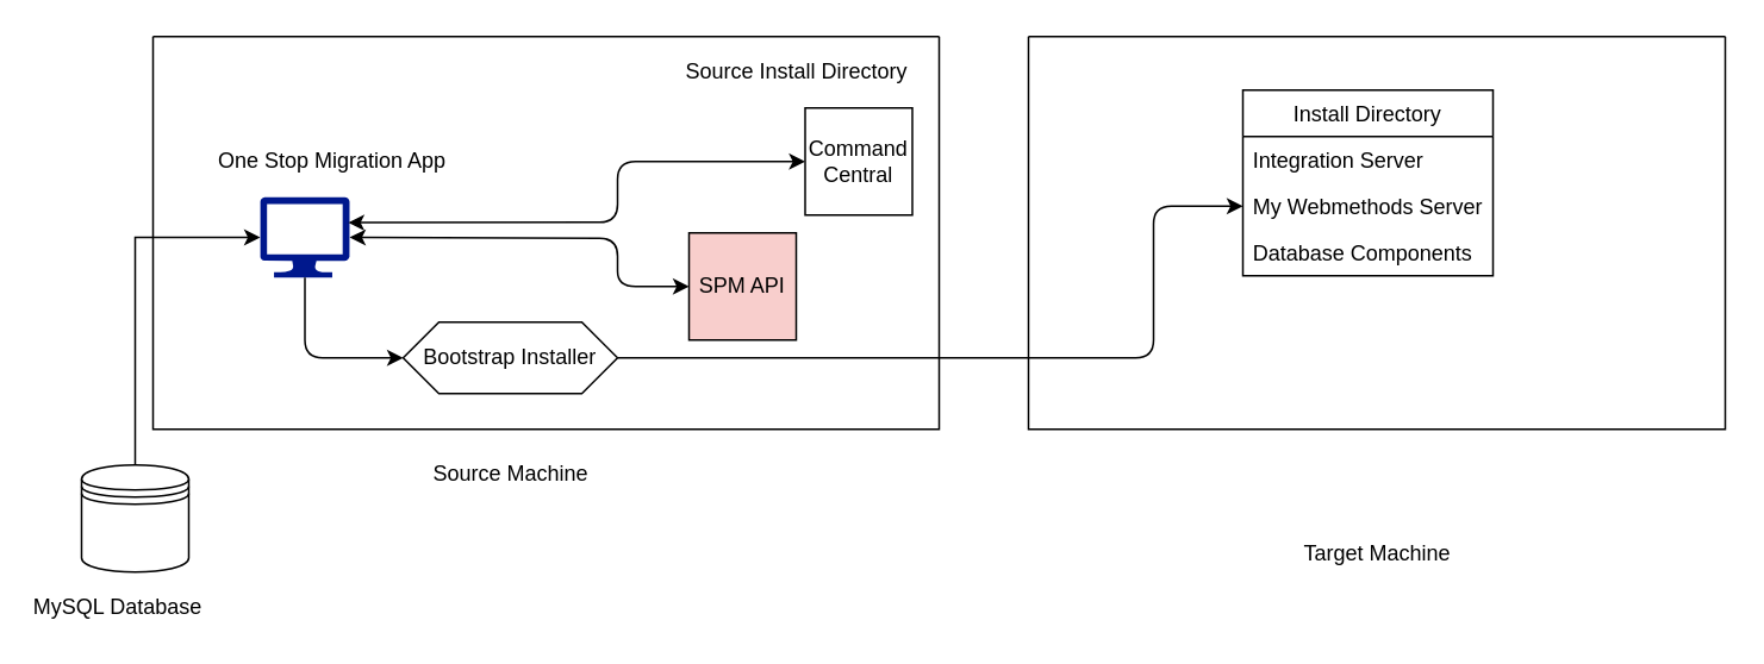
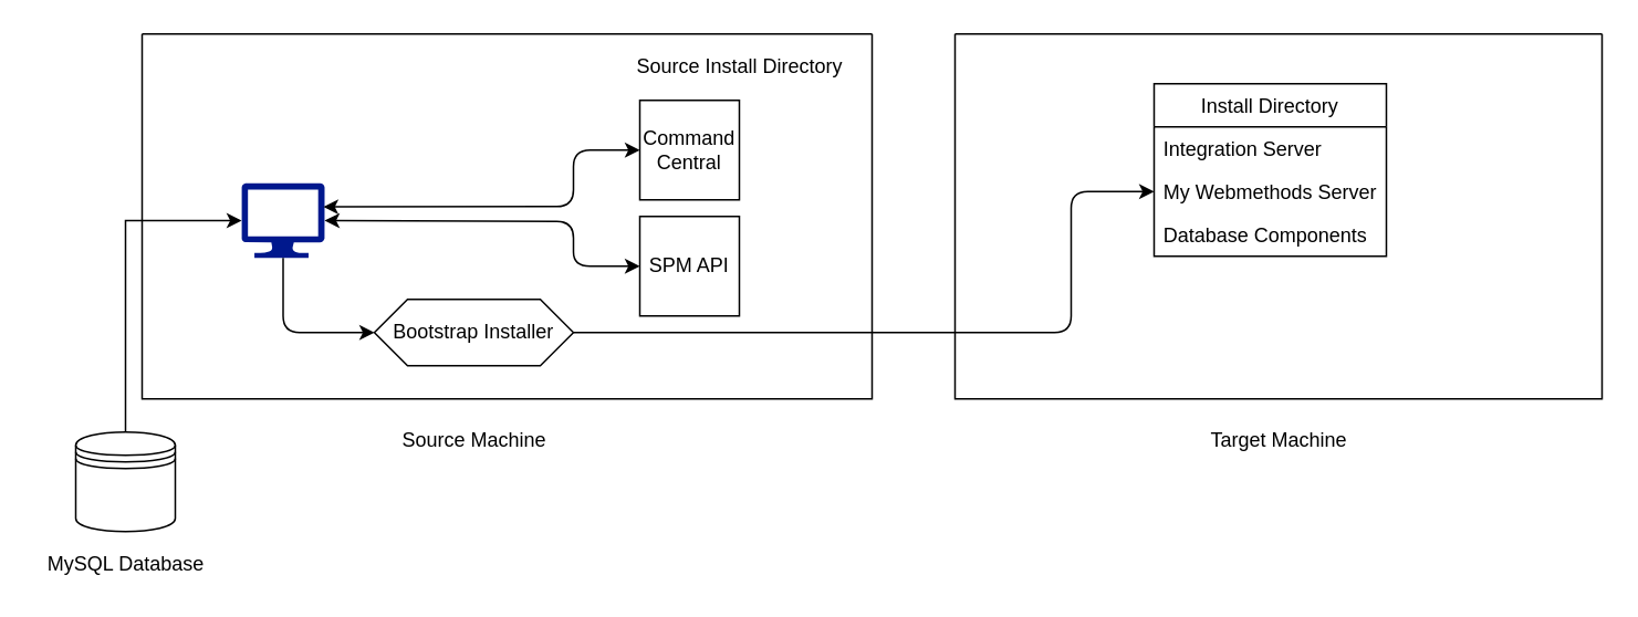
- <mxCell id="7" value="One Stop Migration App" style="text;html=1;align=center;verticalAlign=middle;resizable=0;points=[];autosize=1;strokeColor=none;fillColor=none;" vertex="1" parent="5"><mxGeometry x="30" y="60" width="140" height="20" as="geometry" /></mxCell>
- <mxCell id="9" value="Command Central" style="whiteSpace=wrap;html=1;aspect=fixed;" vertex="1" parent="5"><mxGeometry x="365" y="40" width="60" height="60" as="geometry" /></mxCell>
+ <mxCell id="9" value="Command Central" style="whiteSpace=wrap;html=1;aspect=fixed;" vertex="1" parent="5"><mxGeometry x="300" y="40" width="60" height="60" as="geometry" /></mxCell>
- <mxCell id="10" value="SPM API" style="whiteSpace=wrap;html=1;aspect=fixed;fillColor=#f8cecc;" vertex="1" parent="5"><mxGeometry x="300" y="110" width="60" height="60" as="geometry" /></mxCell>
+ <mxCell id="10" value="SPM API" style="whiteSpace=wrap;html=1;aspect=fixed;" vertex="1" parent="5"><mxGeometry x="300" y="110" width="60" height="60" as="geometry" /></mxCell>
- <mxCell id="21" value="Target Machine" style="text;html=1;align=center;verticalAlign=middle;resizable=0;points=[];autosize=1;strokeColor=none;fillColor=none;" vertex="1" parent="1"><mxGeometry x="720" y="300" width="100" height="20" as="geometry" /></mxCell>
+ <mxCell id="21" value="Target Machine" style="text;html=1;align=center;verticalAlign=middle;resizable=0;points=[];autosize=1;strokeColor=none;fillColor=none;" vertex="1" parent="1"><mxGeometry x="720" y="255" width="100" height="20" as="geometry" /></mxCell>
- <mxCell id="4" value="MySQL Database" style="text;html=1;align=center;verticalAlign=middle;resizable=0;points=[];autosize=1;strokeColor=none;fillColor=none;" vertex="1" parent="1"><mxGeometry x="10" y="330" width="110" height="20" as="geometry" /></mxCell>
+ <mxCell id="4" value="MySQL Database" style="text;html=1;align=center;verticalAlign=middle;resizable=0;points=[];autosize=1;strokeColor=none;fillColor=none;" vertex="1" parent="1"><mxGeometry x="20" y="330" width="110" height="20" as="geometry" /></mxCell>
